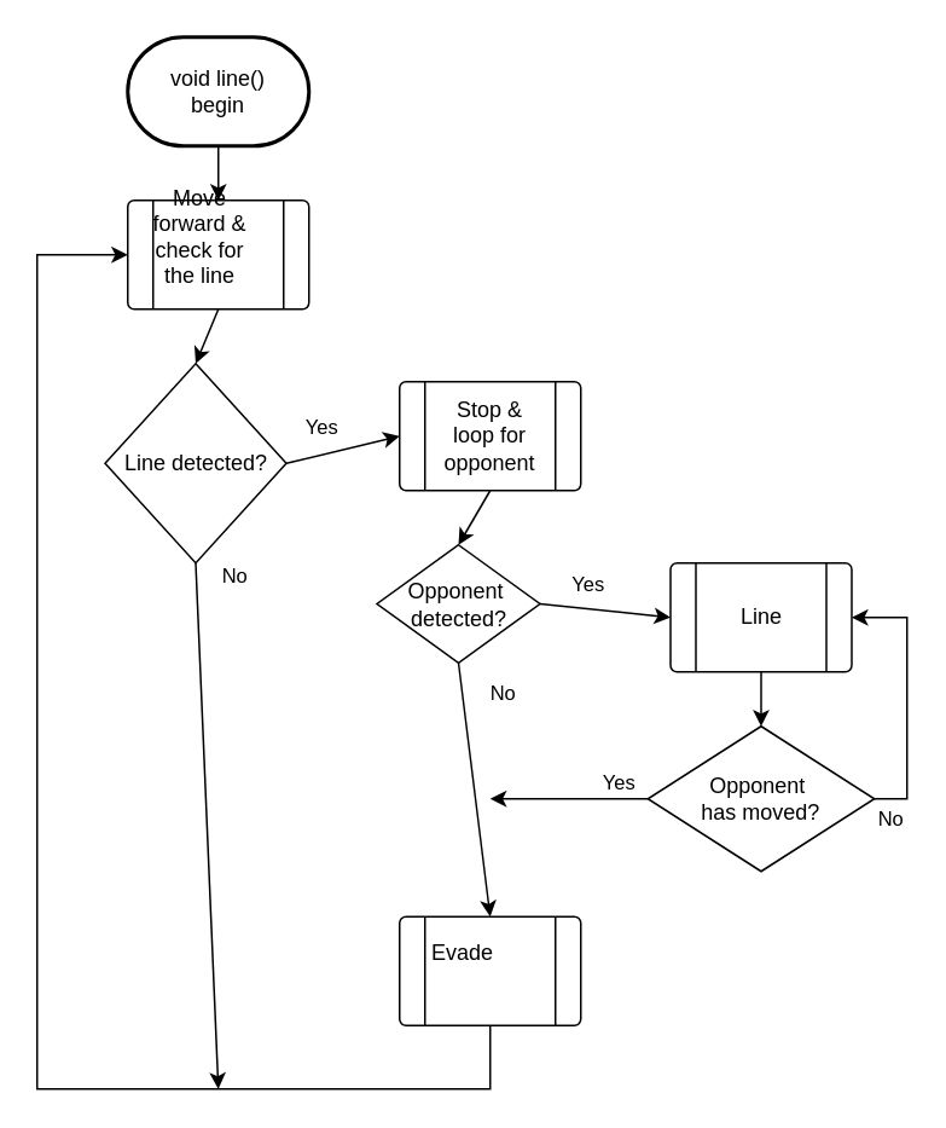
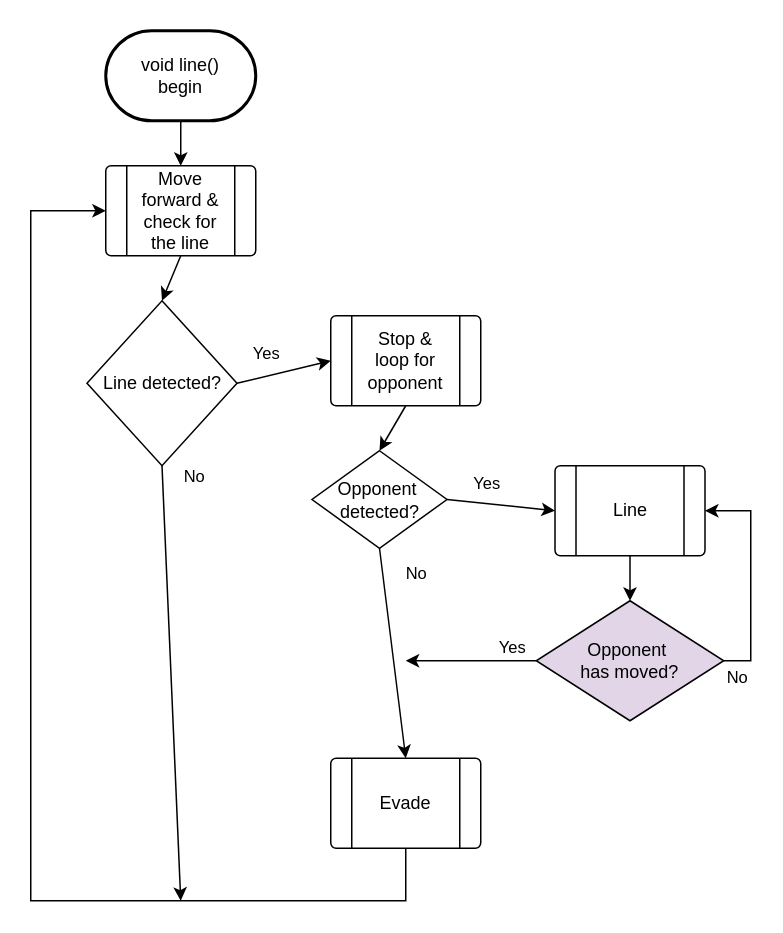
- <mxCell id="4" value="Move forward &amp;amp; check for the line" style="text;html=1;align=center;verticalAlign=middle;whiteSpace=wrap;rounded=0;" vertex="1" parent="1"><mxGeometry x="80" y="115" width="60" height="30" as="geometry" /></mxCell>
+ <mxCell id="4" value="Move forward &amp;amp; check for the line" style="text;html=1;align=center;verticalAlign=middle;whiteSpace=wrap;rounded=0;" vertex="1" parent="1"><mxGeometry x="90" y="125" width="60" height="30" as="geometry" /></mxCell>
- <mxCell id="10" value="Opponent&amp;nbsp;&lt;div&gt;has moved?&lt;/div&gt;" style="rhombus;whiteSpace=wrap;html=1;" vertex="1" parent="1"><mxGeometry x="357" y="400" width="125" height="80" as="geometry" /></mxCell>
+ <mxCell id="10" value="Opponent&amp;nbsp;&lt;div&gt;has moved?&lt;/div&gt;" style="rhombus;whiteSpace=wrap;html=1;fillColor=#e1d5e7;" vertex="1" parent="1"><mxGeometry x="357" y="400" width="125" height="80" as="geometry" /></mxCell>
- <mxCell id="16" value="Evade" style="text;html=1;align=center;verticalAlign=middle;whiteSpace=wrap;rounded=0;" vertex="1" parent="1"><mxGeometry x="225" y="510" width="60" height="30" as="geometry" /></mxCell>
+ <mxCell id="16" value="Evade" style="text;html=1;align=center;verticalAlign=middle;whiteSpace=wrap;rounded=0;" vertex="1" parent="1"><mxGeometry x="240" y="520" width="60" height="30" as="geometry" /></mxCell>
